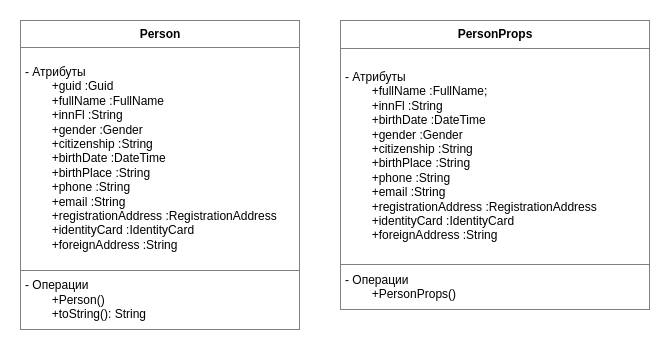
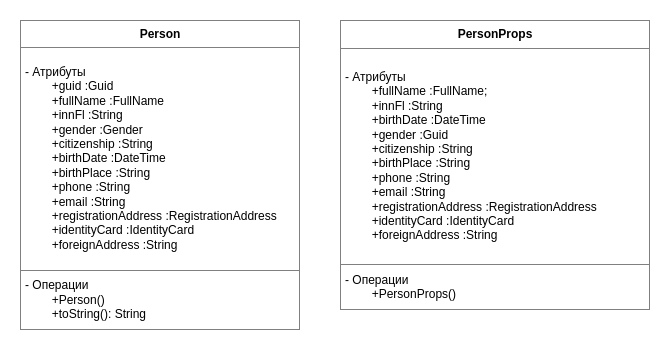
- <mxCell id="3" value="&lt;table border=&quot;1&quot; width=&quot;100%&quot; height=&quot;100%&quot; cellpadding=&quot;4&quot; style=&quot;width:100%;height:100%;border-collapse:collapse;&quot;&gt;&lt;tbody&gt;&lt;tr&gt;&lt;th align=&quot;center&quot;&gt;&lt;b&gt;PersonProps&lt;/b&gt;&lt;/th&gt;&lt;/tr&gt;&lt;tr align=&quot;left&quot;&gt;&lt;td&gt;- Атрибуты&lt;br&gt;&lt;span style=&quot;white-space: pre;&quot;&gt;&#09;&lt;/span&gt;+fullName :FullName;&lt;br&gt;&lt;span style=&quot;white-space: pre;&quot;&gt;&#09;&lt;/span&gt;&lt;span style=&quot;white-space: pre;&quot;&gt;&lt;/span&gt;+innFl :String&lt;br&gt;&lt;span style=&quot;white-space: pre;&quot;&gt;&#09;&lt;/span&gt;+birthDate :DateTime&lt;br&gt;&lt;span style=&quot;white-space: pre;&quot;&gt;&#09;&lt;/span&gt;+gender :Gender&lt;br&gt;&lt;span style=&quot;white-space: pre;&quot;&gt;&#09;&lt;/span&gt;+citizenship :String&lt;br&gt;&lt;span style=&quot;white-space: pre;&quot;&gt;&#09;&lt;/span&gt;+birthPlace :String&lt;br&gt;&lt;span style=&quot;white-space: pre;&quot;&gt;&#09;&lt;/span&gt;+phone :String&lt;br&gt;&lt;span style=&quot;white-space: pre;&quot;&gt;&#09;&lt;/span&gt;+email :String&lt;br&gt;&lt;span style=&quot;white-space: pre;&quot;&gt;&#09;&lt;/span&gt;+registrationAddress :RegistrationAddress&lt;br&gt;&lt;span style=&quot;white-space: pre;&quot;&gt;&#09;&lt;/span&gt;+identityCard :IdentityCard &lt;br&gt;&lt;span style=&quot;white-space: pre;&quot;&gt;&#09;&lt;/span&gt;+foreignAddress :String&lt;/td&gt;&lt;/tr&gt;&lt;tr&gt;&lt;td&gt;- Операции&lt;br&gt;&lt;div align=&quot;left&quot;&gt;&lt;span style=&quot;white-space: pre;&quot;&gt;&#09;&lt;/span&gt;+PersonProps()&lt;br&gt;&lt;/div&gt;&lt;/td&gt;&lt;/tr&gt;&lt;/tbody&gt;&lt;/table&gt;" style="text;html=1;whiteSpace=wrap;strokeColor=none;fillColor=none;overflow=fill;strokeWidth=1;" vertex="1" parent="1"><mxGeometry x="340" y="20" width="310" height="290" as="geometry" /></mxCell>
+ <mxCell id="3" value="&lt;table border=&quot;1&quot; width=&quot;100%&quot; height=&quot;100%&quot; cellpadding=&quot;4&quot; style=&quot;width:100%;height:100%;border-collapse:collapse;&quot;&gt;&lt;tbody&gt;&lt;tr&gt;&lt;th align=&quot;center&quot;&gt;&lt;b&gt;PersonProps&lt;/b&gt;&lt;/th&gt;&lt;/tr&gt;&lt;tr align=&quot;left&quot;&gt;&lt;td&gt;- Атрибуты&lt;br&gt;&lt;span style=&quot;white-space: pre;&quot;&gt;&#09;&lt;/span&gt;+fullName :FullName;&lt;br&gt;&lt;span style=&quot;white-space: pre;&quot;&gt;&#09;&lt;/span&gt;&lt;span style=&quot;white-space: pre;&quot;&gt;&lt;/span&gt;+innFl :String&lt;br&gt;&lt;span style=&quot;white-space: pre;&quot;&gt;&#09;&lt;/span&gt;+birthDate :DateTime&lt;br&gt;&lt;span style=&quot;white-space: pre;&quot;&gt;&#09;&lt;/span&gt;+gender :Guid&lt;br&gt;&lt;span style=&quot;white-space: pre;&quot;&gt;&#09;&lt;/span&gt;+citizenship :String&lt;br&gt;&lt;span style=&quot;white-space: pre;&quot;&gt;&#09;&lt;/span&gt;+birthPlace :String&lt;br&gt;&lt;span style=&quot;white-space: pre;&quot;&gt;&#09;&lt;/span&gt;+phone :String&lt;br&gt;&lt;span style=&quot;white-space: pre;&quot;&gt;&#09;&lt;/span&gt;+email :String&lt;br&gt;&lt;span style=&quot;white-space: pre;&quot;&gt;&#09;&lt;/span&gt;+registrationAddress :RegistrationAddress&lt;br&gt;&lt;span style=&quot;white-space: pre;&quot;&gt;&#09;&lt;/span&gt;+identityCard :IdentityCard &lt;br&gt;&lt;span style=&quot;white-space: pre;&quot;&gt;&#09;&lt;/span&gt;+foreignAddress :String&lt;/td&gt;&lt;/tr&gt;&lt;tr&gt;&lt;td&gt;- Операции&lt;br&gt;&lt;div align=&quot;left&quot;&gt;&lt;span style=&quot;white-space: pre;&quot;&gt;&#09;&lt;/span&gt;+PersonProps()&lt;br&gt;&lt;/div&gt;&lt;/td&gt;&lt;/tr&gt;&lt;/tbody&gt;&lt;/table&gt;" style="text;html=1;whiteSpace=wrap;strokeColor=none;fillColor=none;overflow=fill;strokeWidth=1;" vertex="1" parent="1"><mxGeometry x="340" y="20" width="310" height="290" as="geometry" /></mxCell>
